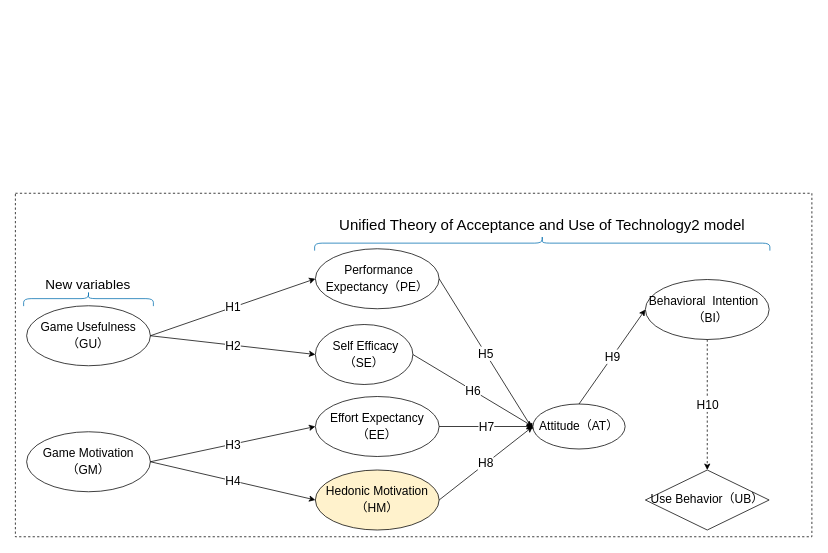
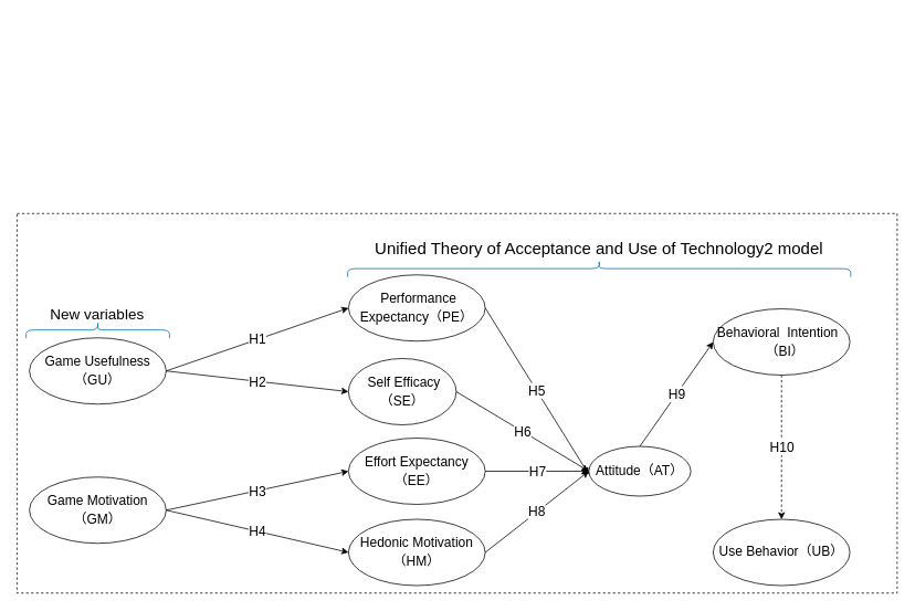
- <mxCell id="9" value="&lt;p style=&quot;line-height: 140%; font-size: 16px;&quot;&gt;&lt;span style=&quot;font-size: 16px;&quot;&gt;Hedonic Motivation （HM）&lt;/span&gt;&lt;br style=&quot;font-size: 16px;&quot;&gt;&lt;/p&gt;" style="ellipse;whiteSpace=wrap;html=1;spacingBottom=0;fontSize=16;fontStyle=0;fillColor=#fff2cc;" parent="1" vertex="1"><mxGeometry x="420" y="626" width="165" height="80" as="geometry" /></mxCell>
+ <mxCell id="9" value="&lt;p style=&quot;line-height: 140%; font-size: 16px;&quot;&gt;&lt;span style=&quot;font-size: 16px;&quot;&gt;Hedonic Motivation （HM）&lt;/span&gt;&lt;br style=&quot;font-size: 16px;&quot;&gt;&lt;/p&gt;" style="ellipse;whiteSpace=wrap;html=1;spacingBottom=0;fontSize=16;fontStyle=0;" parent="1" vertex="1"><mxGeometry x="420" y="626" width="165" height="80" as="geometry" /></mxCell>
- <mxCell id="19" value="&lt;p style=&quot;line-height: 140%; font-size: 16px;&quot;&gt;&lt;span style=&quot;font-size: 16px;&quot;&gt;Use Behavior（UB）&lt;/span&gt;&lt;br style=&quot;font-size: 16px;&quot;&gt;&lt;/p&gt;" style="rhombus;whiteSpace=wrap;html=1;spacingBottom=0;fontSize=16;fontStyle=0;" parent="1" vertex="1"><mxGeometry x="860" y="626" width="165" height="80" as="geometry" /></mxCell>
+ <mxCell id="19" value="&lt;p style=&quot;line-height: 140%; font-size: 16px;&quot;&gt;&lt;span style=&quot;font-size: 16px;&quot;&gt;Use Behavior（UB）&lt;/span&gt;&lt;br style=&quot;font-size: 16px;&quot;&gt;&lt;/p&gt;" style="ellipse;whiteSpace=wrap;html=1;spacingBottom=0;fontSize=16;fontStyle=0;" parent="1" vertex="1"><mxGeometry x="860" y="626" width="165" height="80" as="geometry" /></mxCell>
